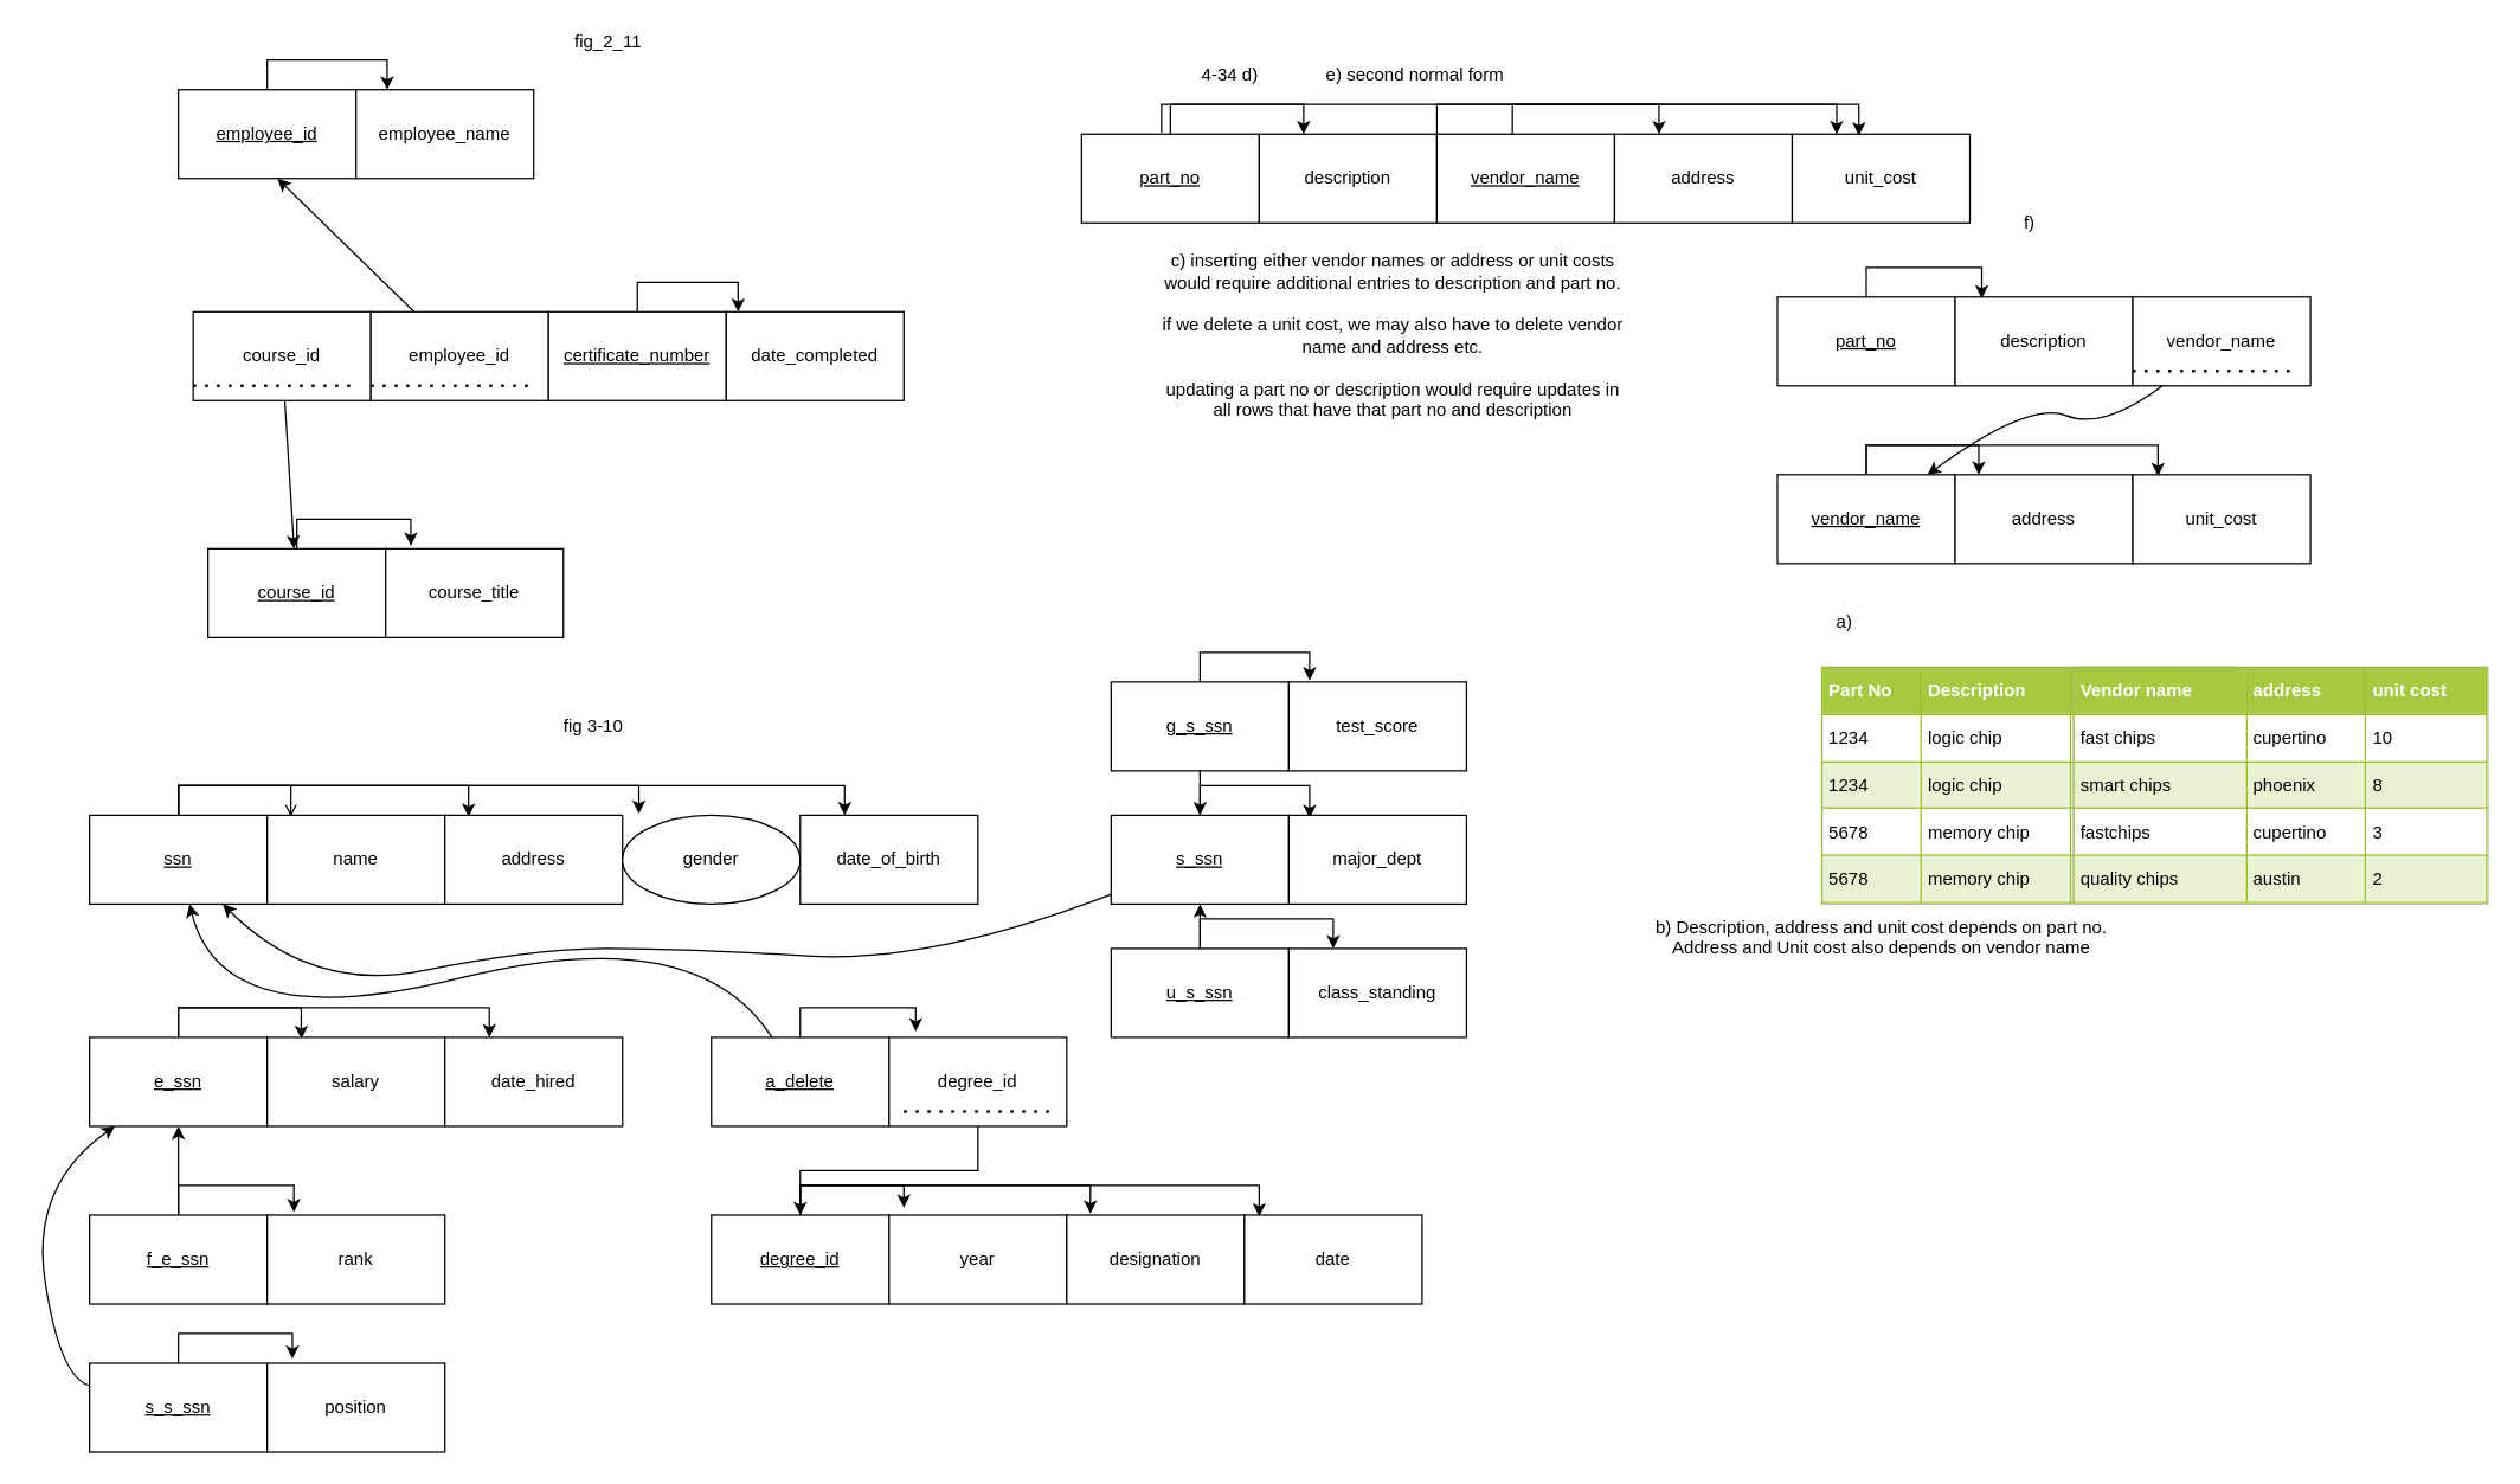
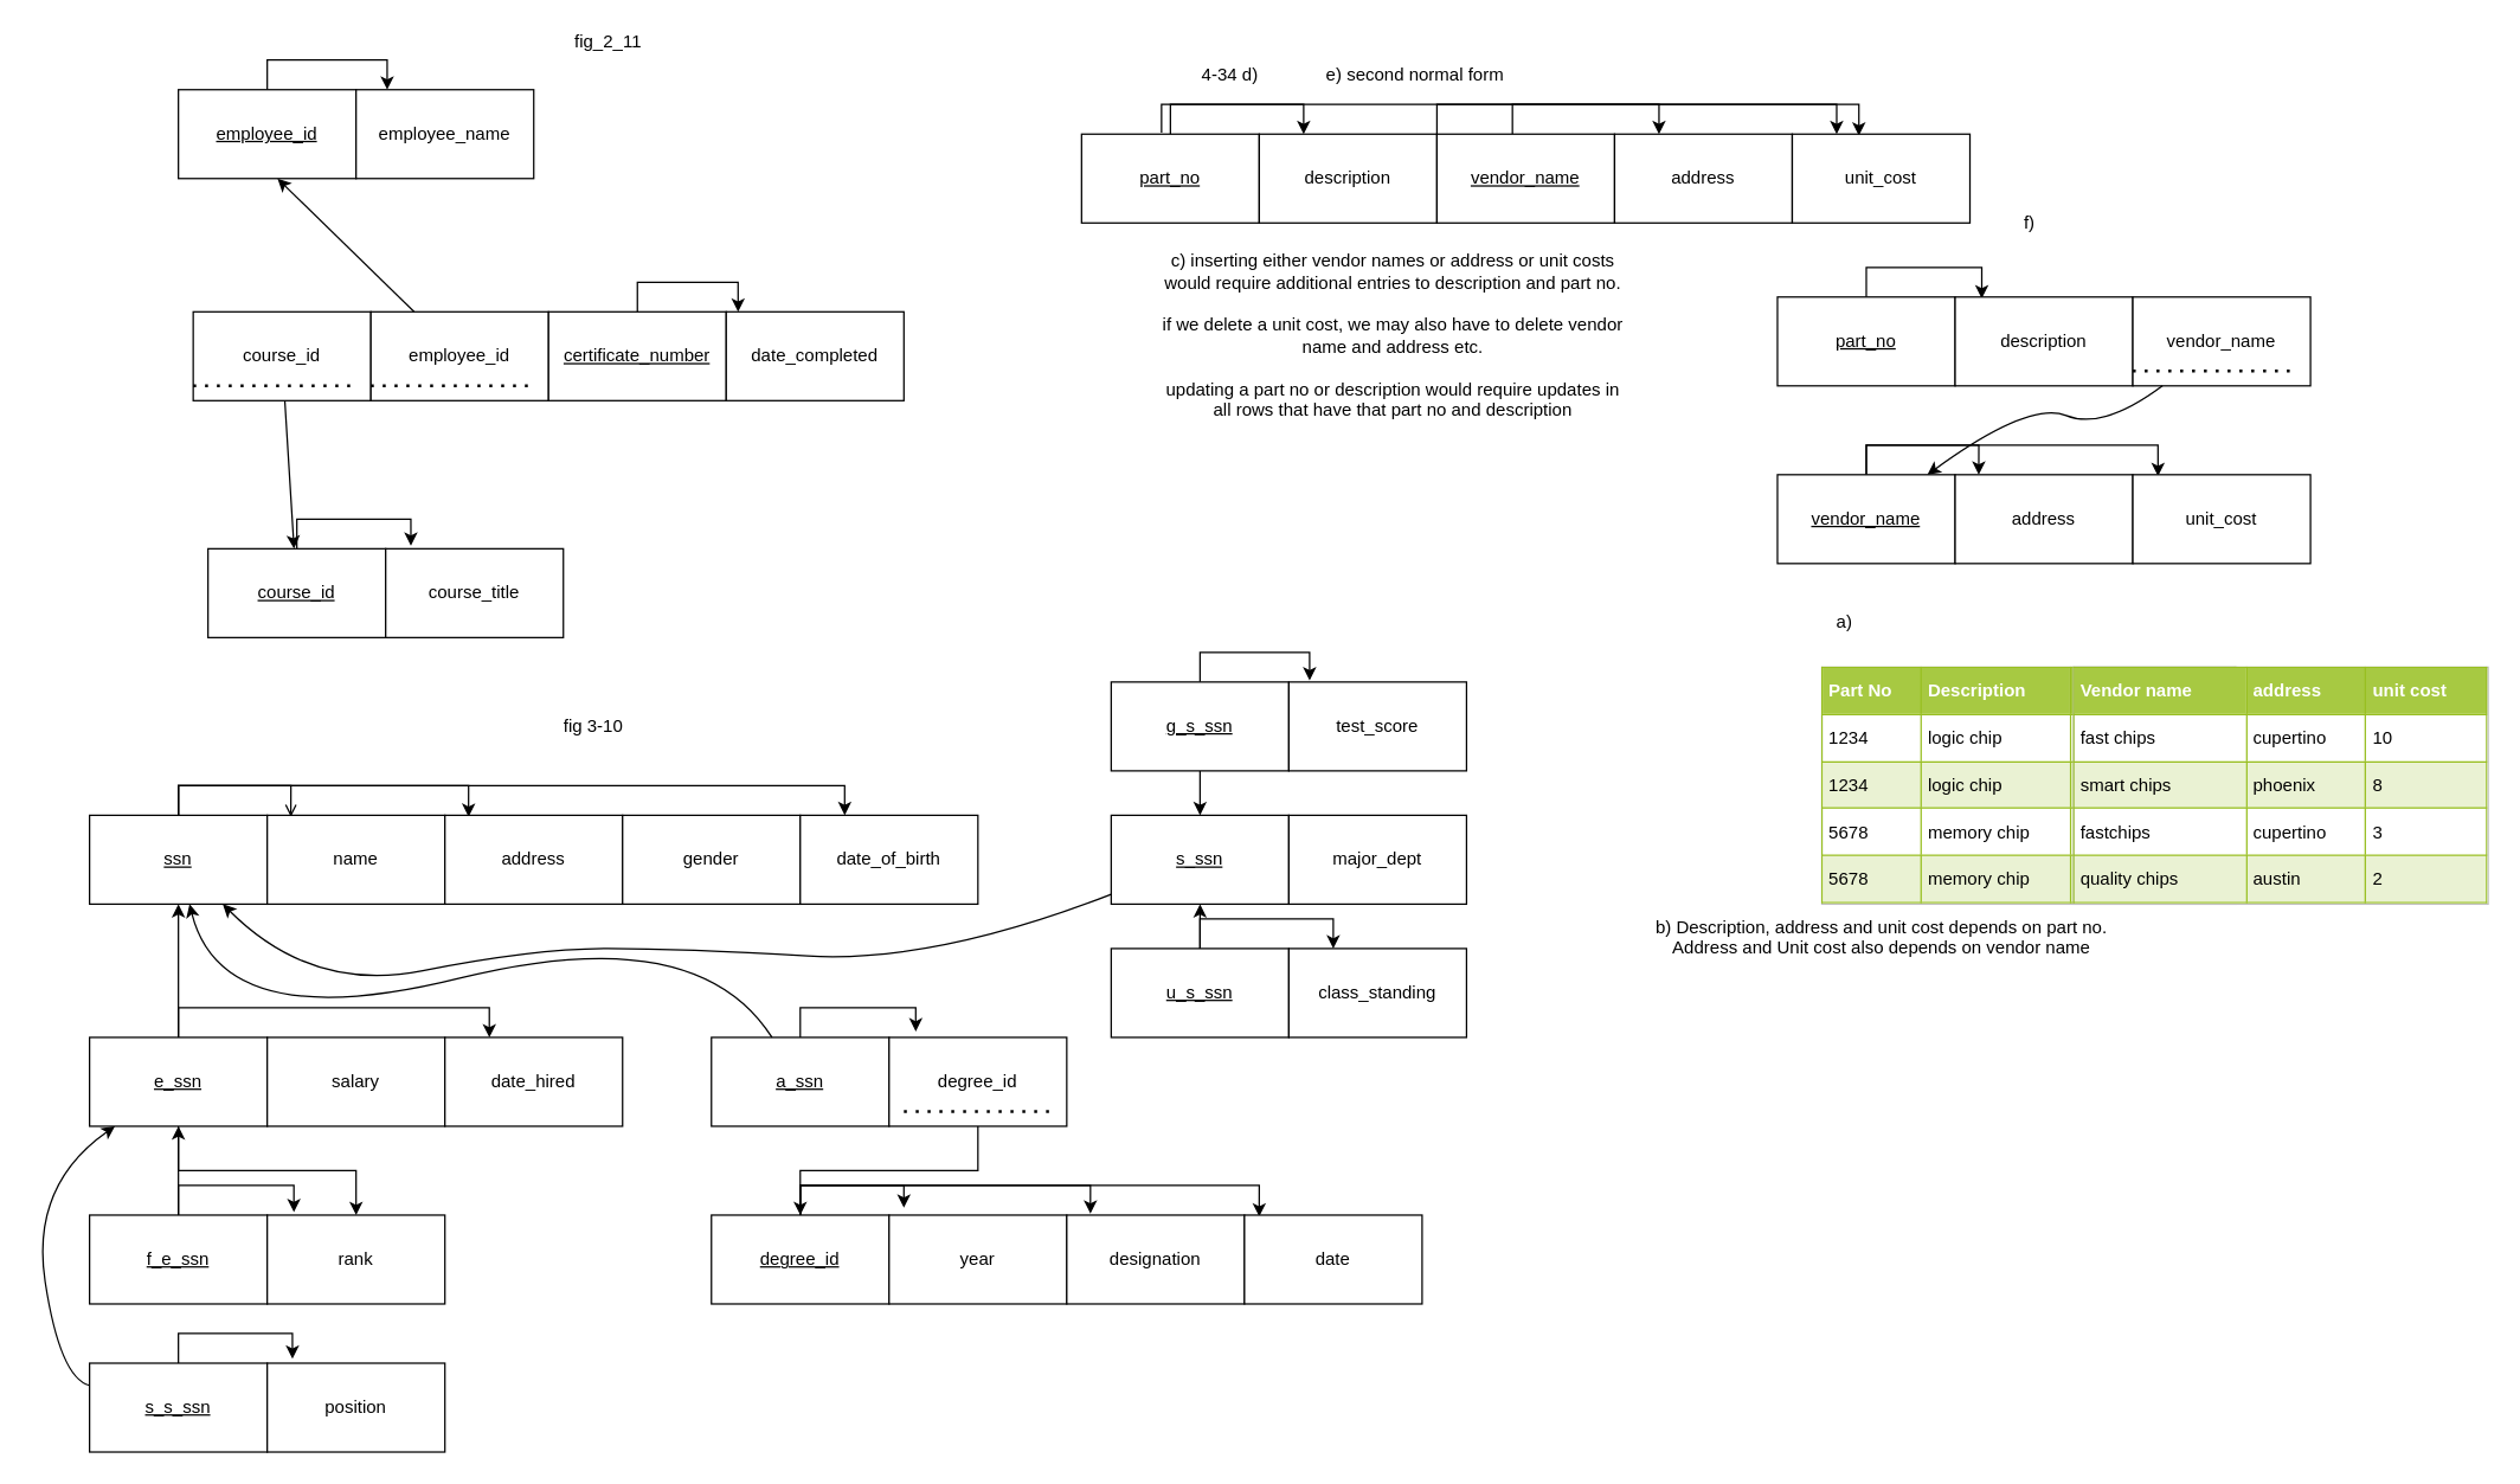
- <mxCell id="47" style="edgeStyle=orthogonalEdgeStyle;rounded=0;orthogonalLoop=1;jettySize=auto;html=1;entryX=0.117;entryY=0.033;entryDx=0;entryDy=0;entryPerimeter=0;" edge="1" parent="1" source="48" target="49"><mxGeometry relative="1" as="geometry" /></mxCell>
- <mxCell id="21" style="edgeStyle=orthogonalEdgeStyle;rounded=0;orthogonalLoop=1;jettySize=auto;html=1;entryX=0.092;entryY=-0.017;entryDx=0;entryDy=0;entryPerimeter=0;exitX=0.5;exitY=0;exitDx=0;exitDy=0;" edge="1" parent="1" source="23" target="26"><mxGeometry relative="1" as="geometry" /></mxCell>
- <mxCell id="26" value="gender" style="ellipse;whiteSpace=wrap;html=1;" vertex="1" parent="1"><mxGeometry x="420" y="550" width="120" height="60" as="geometry" /></mxCell>
+ <mxCell id="26" value="gender" style="rounded=0;whiteSpace=wrap;html=1;" vertex="1" parent="1"><mxGeometry x="420" y="550" width="120" height="60" as="geometry" /></mxCell>
+ <mxCell id="28" style="edgeStyle=orthogonalEdgeStyle;rounded=0;orthogonalLoop=1;jettySize=auto;html=1;exitX=0.5;exitY=0;exitDx=0;exitDy=0;" edge="1" parent="1" source="31" target="23"><mxGeometry relative="1" as="geometry" /></mxCell>
- <mxCell id="29" style="edgeStyle=orthogonalEdgeStyle;rounded=0;orthogonalLoop=1;jettySize=auto;html=1;entryX=0.192;entryY=0.017;entryDx=0;entryDy=0;entryPerimeter=0;" edge="1" parent="1" source="31" target="32"><mxGeometry relative="1" as="geometry" /></mxCell>
+ <mxCell id="29" style="edgeStyle=orthogonalEdgeStyle;rounded=0;orthogonalLoop=1;jettySize=auto;html=1;" edge="1" parent="1" source="31" target="54"><mxGeometry relative="1" as="geometry" /></mxCell>
- <mxCell id="35" value="&lt;u&gt;a_delete&lt;/u&gt;" style="rounded=0;whiteSpace=wrap;html=1;" vertex="1" parent="1"><mxGeometry x="480" y="700" width="120" height="60" as="geometry" /></mxCell>
+ <mxCell id="35" value="&lt;u&gt;a_ssn&lt;/u&gt;" style="rounded=0;whiteSpace=wrap;html=1;" vertex="1" parent="1"><mxGeometry x="480" y="700" width="120" height="60" as="geometry" /></mxCell>
